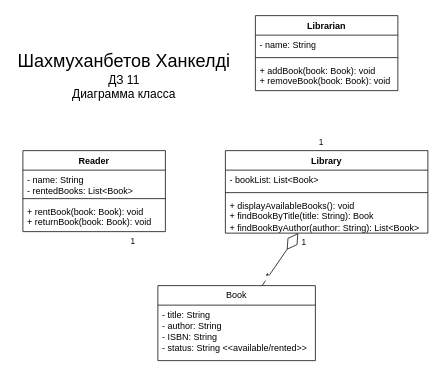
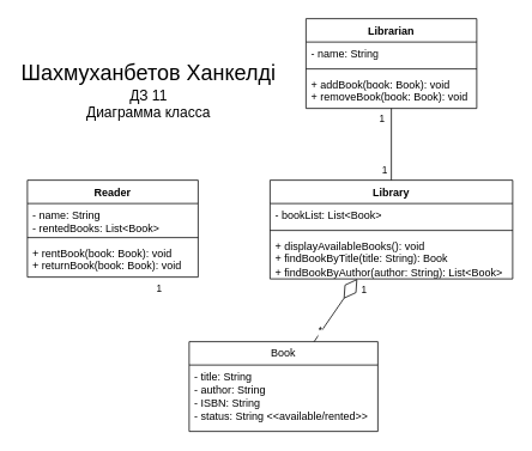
+ <mxCell id="18" value="" style="endArrow=none;html=1;edgeStyle=orthogonalEdgeStyle;rounded=0;" parent="1" source="2" target="6" edge="1"><mxGeometry relative="1" as="geometry"><mxPoint x="220" y="160" as="sourcePoint" /><mxPoint x="380" y="160" as="targetPoint" /></mxGeometry></mxCell>
+ <mxCell id="19" value="1" style="edgeLabel;resizable=0;html=1;align=left;verticalAlign=bottom;" parent="18" connectable="0" vertex="1"><mxGeometry x="-1" relative="1" as="geometry"><mxPoint x="-15" y="20" as="offset" /></mxGeometry></mxCell>
